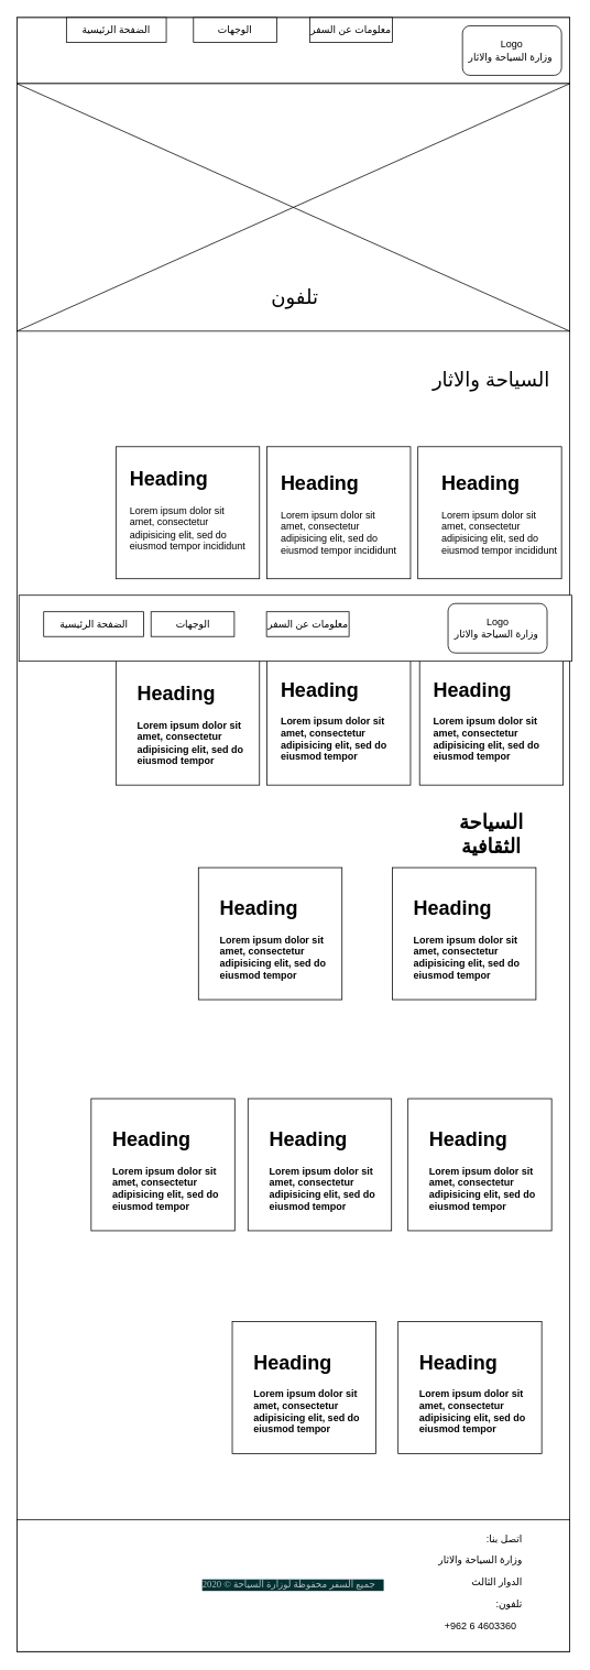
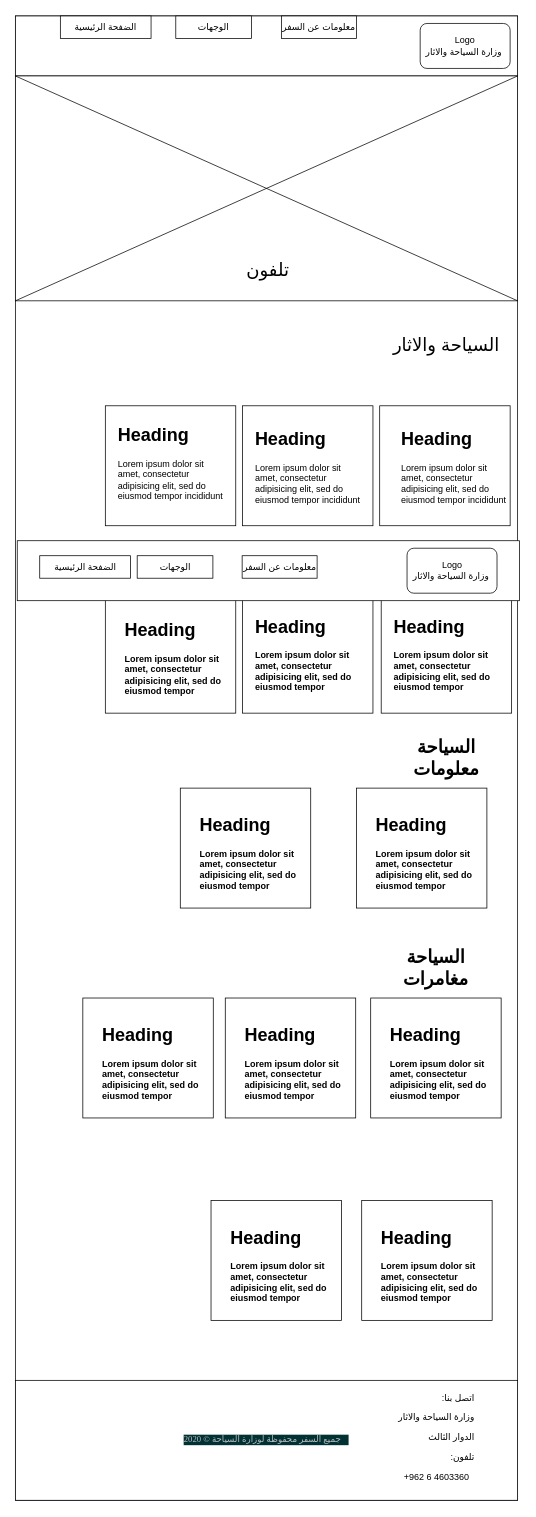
- <mxCell id="26" value="&lt;font style=&quot;font-size: 24px&quot;&gt;السياحة الثقافية&lt;/font&gt;" style="text;html=1;strokeColor=none;fillColor=none;align=center;verticalAlign=middle;whiteSpace=wrap;rounded=0;fontStyle=1" parent="1" vertex="1"><mxGeometry x="520" y="990" width="150" height="40" as="geometry" /></mxCell>
+ <mxCell id="26" value="&lt;font style=&quot;font-size: 24px&quot;&gt;السياحة معلومات&lt;/font&gt;" style="text;html=1;strokeColor=none;fillColor=none;align=center;verticalAlign=middle;whiteSpace=wrap;rounded=0;fontStyle=1" parent="1" vertex="1"><mxGeometry x="520" y="990" width="150" height="40" as="geometry" /></mxCell>
+ <mxCell id="32" value="&lt;font style=&quot;font-size: 24px&quot;&gt;السياحة مغامرات&lt;/font&gt;" style="text;html=1;strokeColor=none;fillColor=none;align=center;verticalAlign=middle;whiteSpace=wrap;rounded=0;fontStyle=1" parent="1" vertex="1"><mxGeometry x="506" y="1270" width="150" height="40" as="geometry" /></mxCell>
